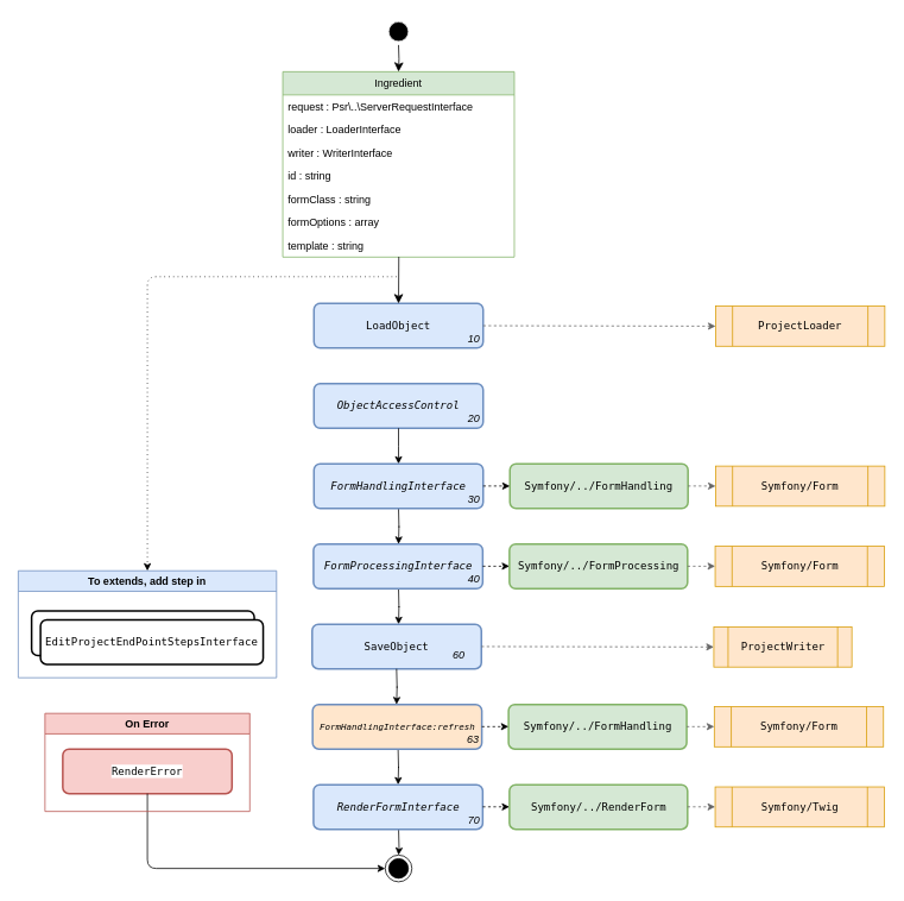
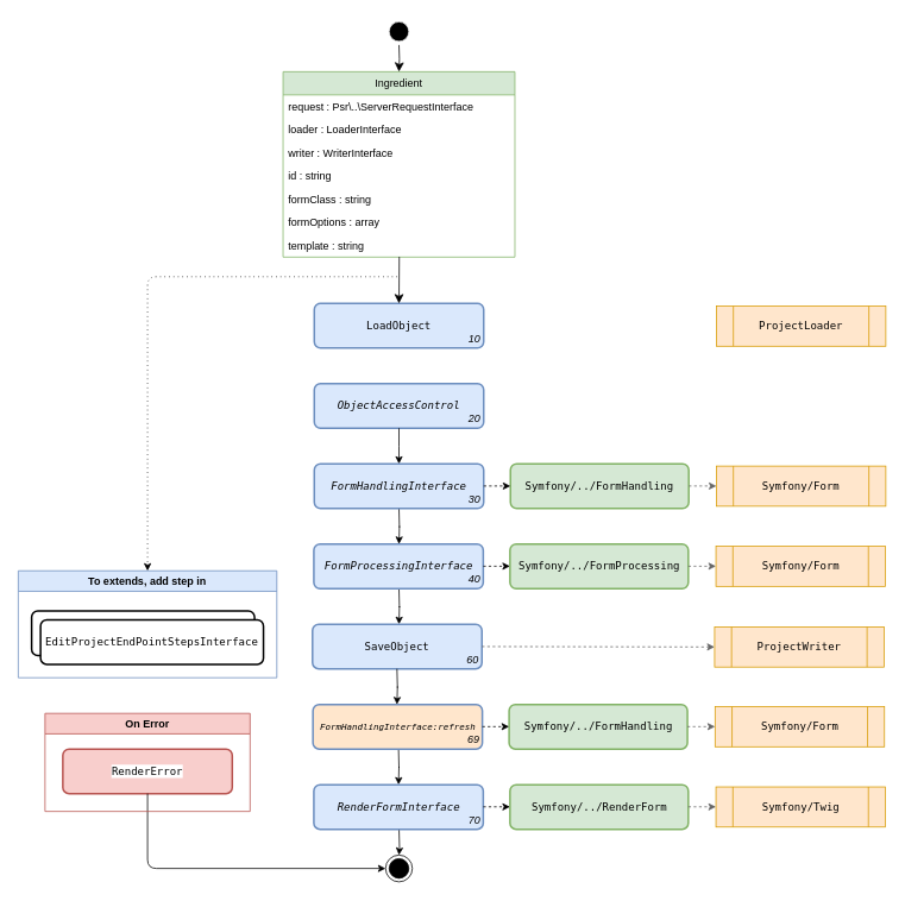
- <mxCell id="31" value="" style="endArrow=classic;html=1;rounded=0;dashed=1;exitX=1;exitY=0.5;exitDx=0;exitDy=0;entryX=0;entryY=0.5;entryDx=0;entryDy=0;strokeColor=#666666;fillColor=#f5f5f5;" parent="1" source="12" target="30" edge="1"><mxGeometry width="50" height="50" relative="1" as="geometry"><mxPoint x="1062" y="590" as="sourcePoint" /><mxPoint x="1152" y="510" as="targetPoint" /></mxGeometry></mxCell>
- <mxCell id="58" value="&lt;div style=&quot;color: rgb(8, 8, 8);&quot;&gt;&lt;pre style=&quot;font-family: &amp;quot;JetBrains Mono&amp;quot;, monospace;&quot;&gt;&lt;span style=&quot;color: rgb(0, 0, 0);&quot;&gt;ProjectWriter&lt;/span&gt;&lt;/pre&gt;&lt;/div&gt;" style="shape=process;whiteSpace=wrap;html=1;backgroundOutline=1;fillColor=#ffe6cc;strokeColor=#d79b00;" parent="1" vertex="1"><mxGeometry x="801" y="703" width="155" height="45" as="geometry" /></mxCell>
+ <mxCell id="58" value="&lt;div style=&quot;color: rgb(8, 8, 8);&quot;&gt;&lt;pre style=&quot;font-family: &amp;quot;JetBrains Mono&amp;quot;, monospace;&quot;&gt;&lt;span style=&quot;color: rgb(0, 0, 0);&quot;&gt;ProjectWriter&lt;/span&gt;&lt;/pre&gt;&lt;/div&gt;" style="shape=process;whiteSpace=wrap;html=1;backgroundOutline=1;fillColor=#ffe6cc;strokeColor=#d79b00;" parent="1" vertex="1"><mxGeometry x="801" y="703" width="190" height="45" as="geometry" /></mxCell>
- <mxCell id="57" value="60" style="text;html=1;strokeColor=none;fillColor=none;align=center;verticalAlign=middle;whiteSpace=wrap;rounded=0;fontStyle=2" parent="1" vertex="1"><mxGeometry x="505" y="725" width="20" height="20" as="geometry" /></mxCell>
+ <mxCell id="57" value="60" style="text;html=1;strokeColor=none;fillColor=none;align=center;verticalAlign=middle;whiteSpace=wrap;rounded=0;fontStyle=2" parent="1" vertex="1"><mxGeometry x="520" y="730" width="20" height="20" as="geometry" /></mxCell>
- <mxCell id="47" value="63" style="text;html=1;strokeColor=none;fillColor=none;align=center;verticalAlign=middle;whiteSpace=wrap;rounded=0;fontStyle=2" parent="1" vertex="1"><mxGeometry x="520.5" y="820" width="20" height="20" as="geometry" /></mxCell>
+ <mxCell id="47" value="69" style="text;html=1;strokeColor=none;fillColor=none;align=center;verticalAlign=middle;whiteSpace=wrap;rounded=0;fontStyle=2" parent="1" vertex="1"><mxGeometry x="520.5" y="820" width="20" height="20" as="geometry" /></mxCell>
